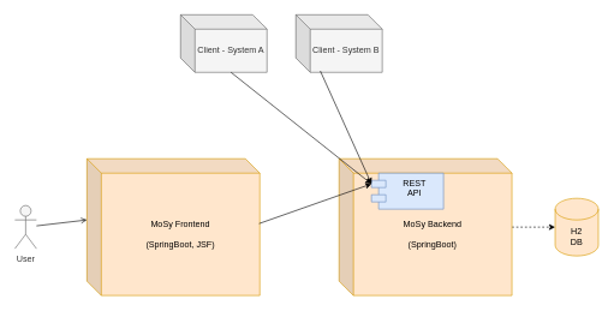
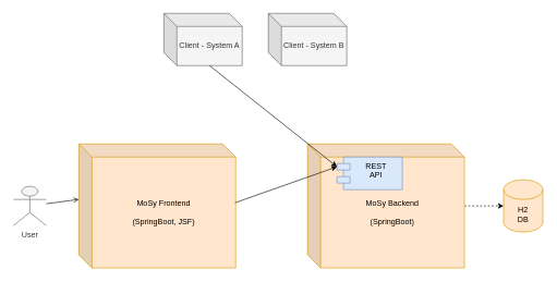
- <mxCell id="12" value="" style="endArrow=classic;html=1;rounded=0;exitX=0.283;exitY=0.975;exitDx=0;exitDy=0;exitPerimeter=0;entryX=0;entryY=0;entryDx=0;entryDy=15;entryPerimeter=0;" parent="1" source="10" target="6" edge="1"><mxGeometry width="50" height="50" relative="1" as="geometry"><mxPoint x="530" y="200" as="sourcePoint" /><mxPoint x="580" y="150" as="targetPoint" /></mxGeometry></mxCell>
- <mxCell id="5" value="User" style="shape=umlActor;verticalLabelPosition=bottom;verticalAlign=top;html=1;outlineConnect=0;fillColor=#f5f5f5;strokeColor=#666666;fontColor=#333333;" parent="1" vertex="1"><mxGeometry x="20" y="285" width="30" height="60" as="geometry" /></mxCell>
+ <mxCell id="5" value="User" style="shape=umlActor;verticalLabelPosition=bottom;verticalAlign=top;html=1;outlineConnect=0;fillColor=#f5f5f5;strokeColor=#666666;fontColor=#333333;" parent="1" vertex="1"><mxGeometry x="20" y="285" width="50" height="60" as="geometry" /></mxCell>
